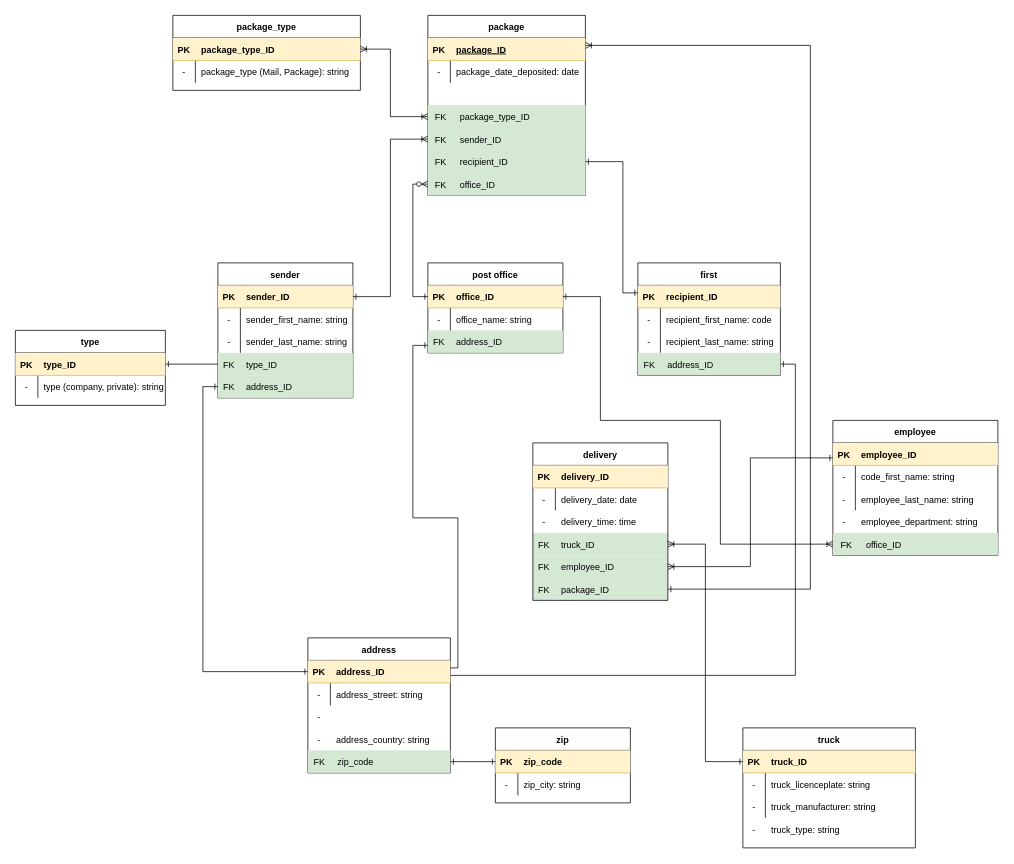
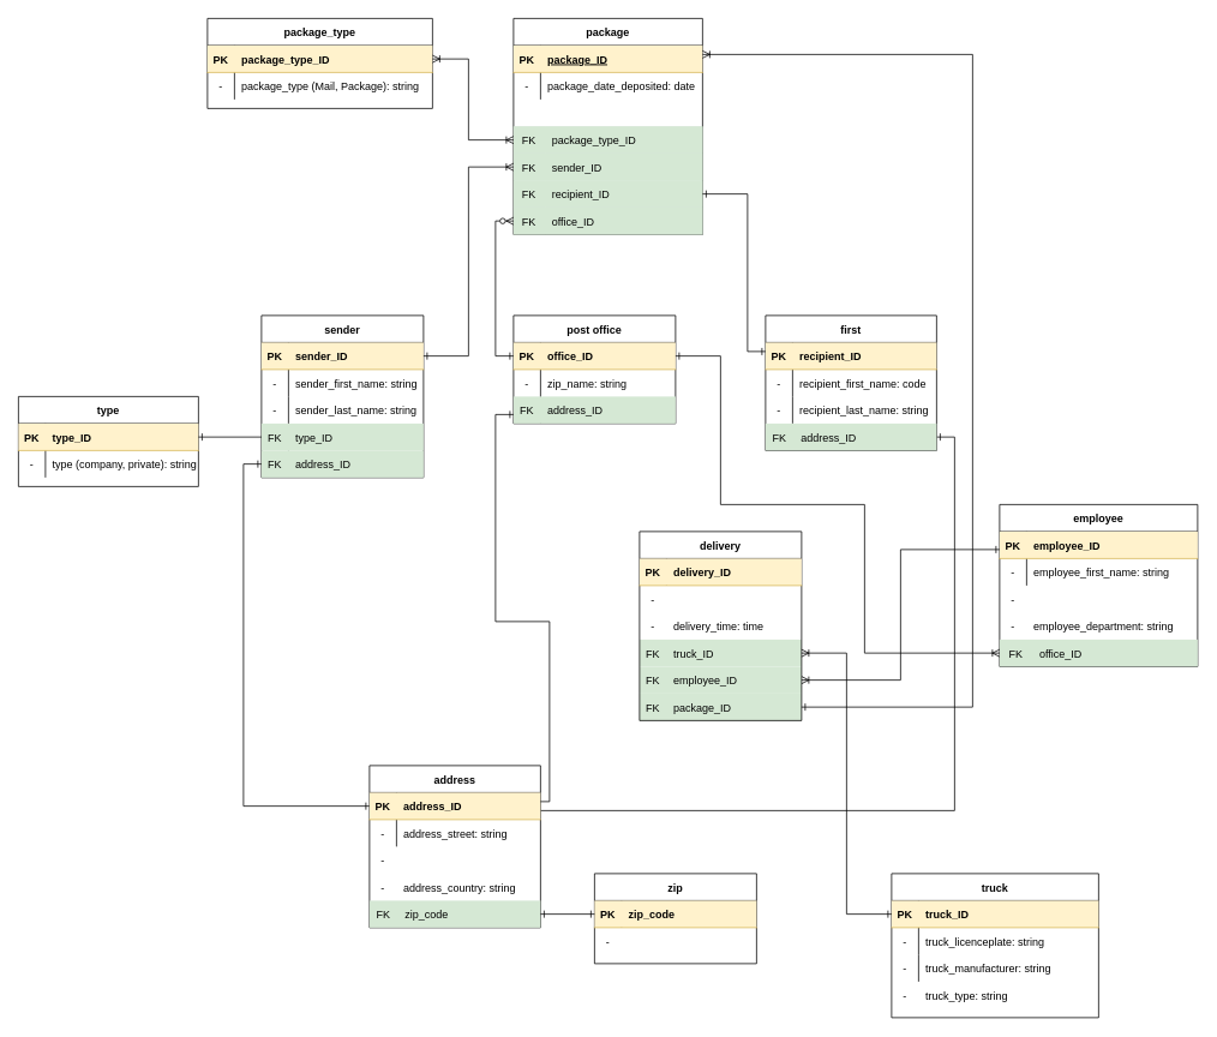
- <mxCell id="27" value="office_name: string" style="shape=partialRectangle;connectable=0;fillColor=none;top=0;left=0;bottom=0;right=0;align=left;spacingLeft=6;overflow=hidden;" parent="25" vertex="1"><mxGeometry x="30" width="150" height="30" as="geometry" /></mxCell>
+ <mxCell id="27" value="zip_name: string" style="shape=partialRectangle;connectable=0;fillColor=none;top=0;left=0;bottom=0;right=0;align=left;spacingLeft=6;overflow=hidden;" parent="25" vertex="1"><mxGeometry x="30" width="150" height="30" as="geometry" /></mxCell>
- <mxCell id="115" value="code_first_name: string" style="shape=partialRectangle;connectable=0;fillColor=none;top=0;left=0;bottom=0;right=0;align=left;spacingLeft=6;overflow=hidden;" parent="113" vertex="1"><mxGeometry x="30" width="190" height="30" as="geometry" /></mxCell>
+ <mxCell id="115" value="employee_first_name: string" style="shape=partialRectangle;connectable=0;fillColor=none;top=0;left=0;bottom=0;right=0;align=left;spacingLeft=6;overflow=hidden;" parent="113" vertex="1"><mxGeometry x="30" width="190" height="30" as="geometry" /></mxCell>
- <mxCell id="153" value="delivery_date: date" style="shape=partialRectangle;connectable=0;fillColor=none;top=0;left=0;bottom=0;right=0;align=left;spacingLeft=6;overflow=hidden;" parent="151" vertex="1"><mxGeometry x="30" width="150" height="30" as="geometry" /></mxCell>
- <mxCell id="118" value="employee_last_name: string" style="shape=partialRectangle;connectable=0;fillColor=none;top=0;left=0;bottom=0;right=0;align=left;spacingLeft=6;overflow=hidden;" parent="116" vertex="1"><mxGeometry x="30" width="190" height="30" as="geometry" /></mxCell>
- <mxCell id="107" value="zip_city: string" style="shape=partialRectangle;connectable=0;fillColor=none;top=0;left=0;bottom=0;right=0;align=left;spacingLeft=6;overflow=hidden;" parent="105" vertex="1"><mxGeometry x="30" width="150" height="30" as="geometry" /></mxCell>
